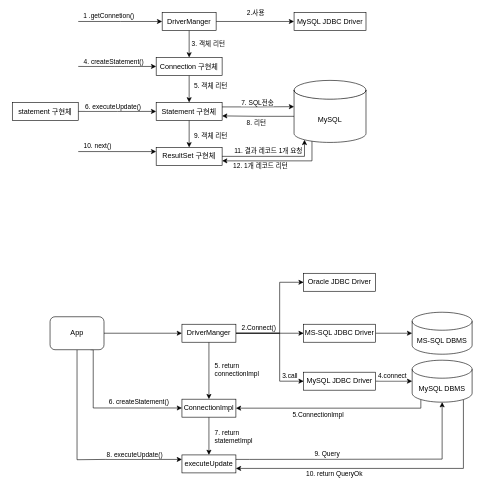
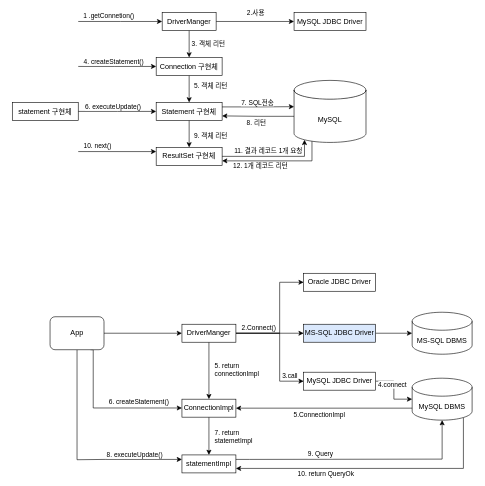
- <mxCell id="45" value="MS-SQL JDBC Driver" style="rounded=0;whiteSpace=wrap;html=1;strokeColor=#000000;" vertex="1" parent="1"><mxGeometry x="506" y="540" width="120" height="30" as="geometry" /></mxCell>
+ <mxCell id="45" value="MS-SQL JDBC Driver" style="rounded=0;whiteSpace=wrap;html=1;strokeColor=#000000;fillColor=#dae8fc;" vertex="1" parent="1"><mxGeometry x="506" y="540" width="120" height="30" as="geometry" /></mxCell>
- <mxCell id="54" value="MySQL DBMS" style="shape=cylinder3;whiteSpace=wrap;html=1;boundedLbl=1;backgroundOutline=1;size=15;" vertex="1" parent="1"><mxGeometry x="687" y="600" width="100" height="70" as="geometry" /></mxCell>
+ <mxCell id="54" value="MySQL DBMS" style="shape=cylinder3;whiteSpace=wrap;html=1;boundedLbl=1;backgroundOutline=1;size=15;" vertex="1" parent="1"><mxGeometry x="687" y="630" width="100" height="70" as="geometry" /></mxCell>
- <mxCell id="60" value="executeUpdate" style="rounded=0;whiteSpace=wrap;html=1;strokeColor=#000000;" vertex="1" parent="1"><mxGeometry x="303" y="758" width="90" height="30" as="geometry" /></mxCell>
+ <mxCell id="60" value="statementImpl" style="rounded=0;whiteSpace=wrap;html=1;strokeColor=#000000;" vertex="1" parent="1"><mxGeometry x="303" y="758" width="90" height="30" as="geometry" /></mxCell>
